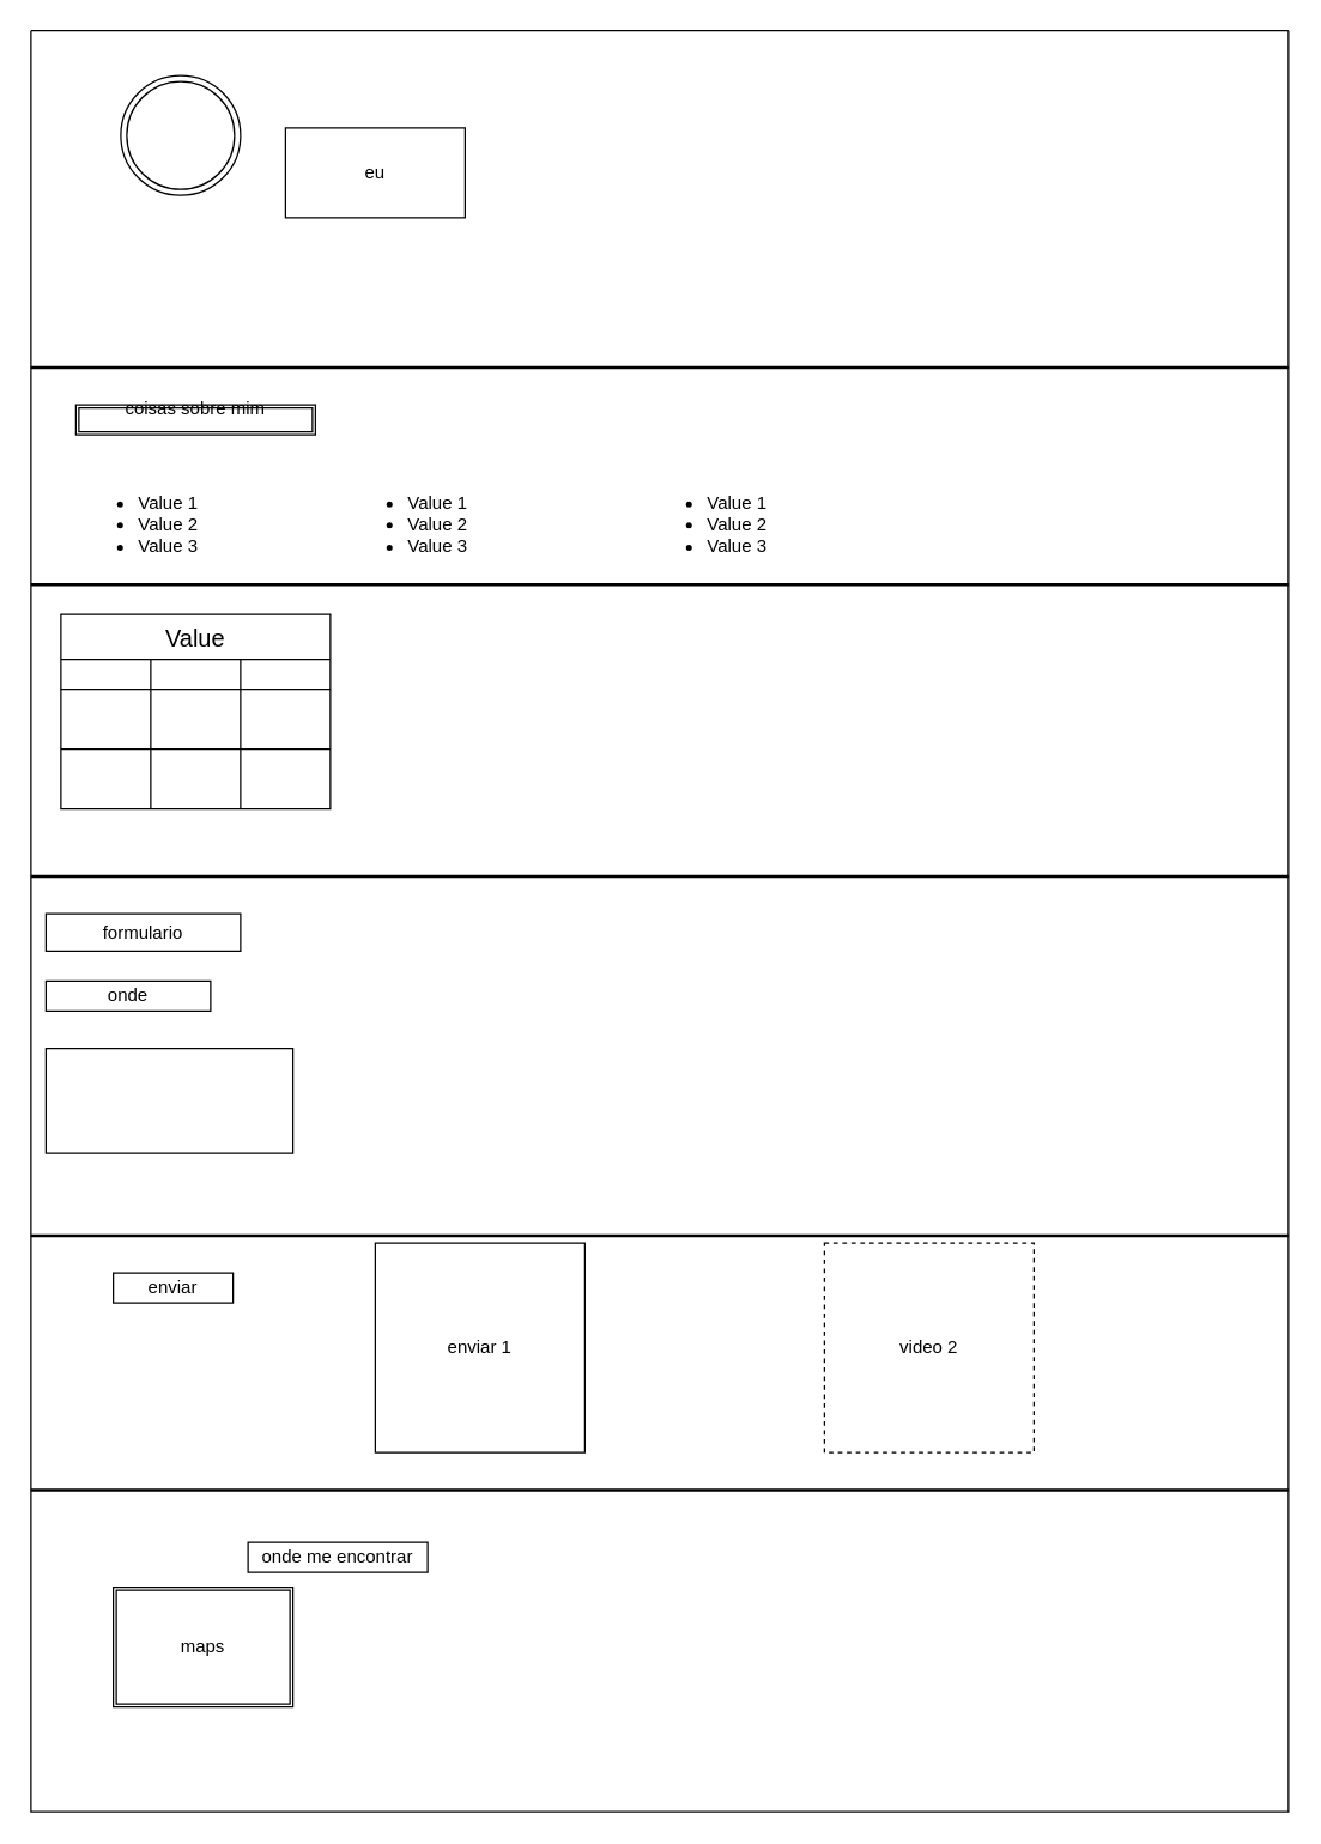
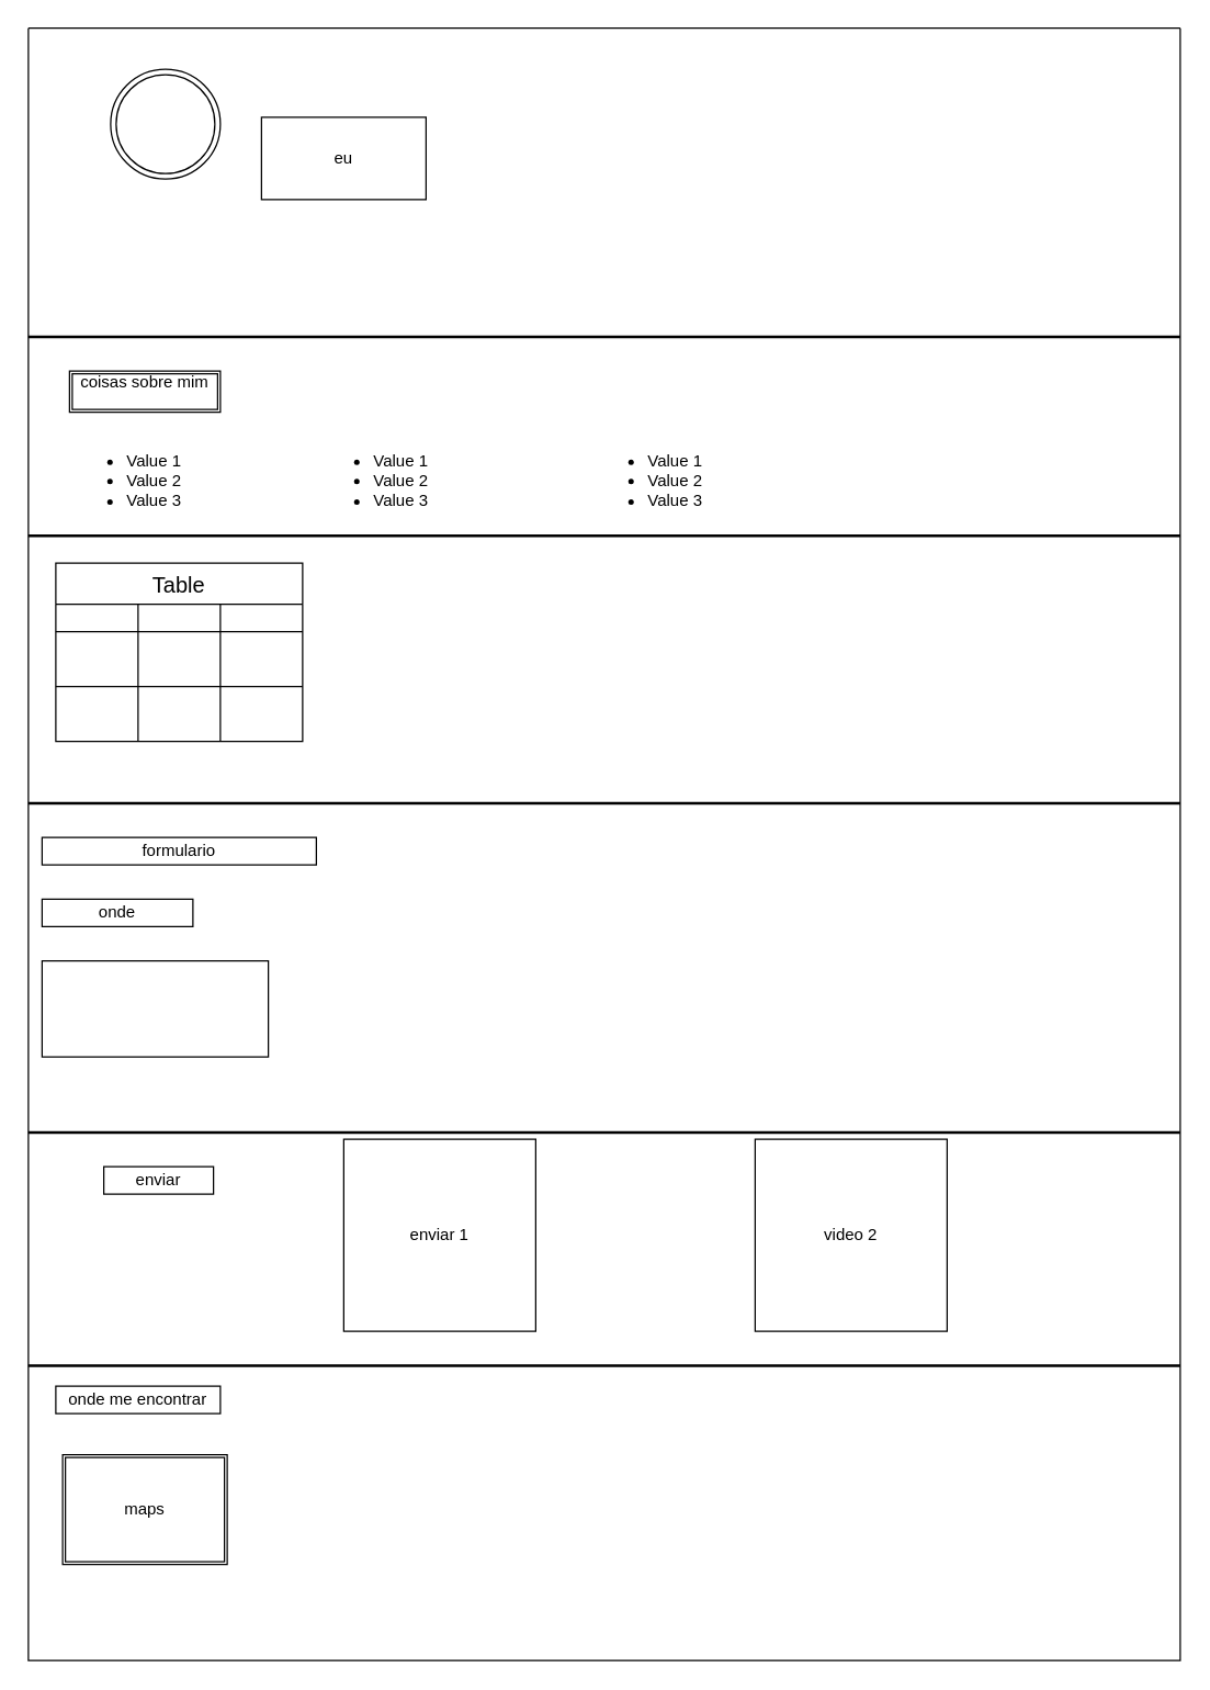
- <mxCell id="5" value="coisas sobre mim&lt;div&gt;&lt;br&gt;&lt;/div&gt;" style="shape=ext;double=1;rounded=0;whiteSpace=wrap;html=1;" vertex="1" parent="2"><mxGeometry x="30" y="250" width="160" height="20" as="geometry" /></mxCell>
+ <mxCell id="5" value="coisas sobre mim&lt;div&gt;&lt;br&gt;&lt;/div&gt;" style="shape=ext;double=1;rounded=0;whiteSpace=wrap;html=1;" vertex="1" parent="2"><mxGeometry x="30" y="250" width="110" height="30" as="geometry" /></mxCell>
- <mxCell id="6" value="Value" style="shape=table;startSize=30;container=1;collapsible=0;childLayout=tableLayout;strokeColor=default;fontSize=16;" vertex="1" parent="2"><mxGeometry x="20" y="390" width="180" height="130" as="geometry" /></mxCell>
+ <mxCell id="6" value="Table" style="shape=table;startSize=30;container=1;collapsible=0;childLayout=tableLayout;strokeColor=default;fontSize=16;" vertex="1" parent="2"><mxGeometry x="20" y="390" width="180" height="130" as="geometry" /></mxCell>
- <mxCell id="22" value="formulario" style="rounded=0;whiteSpace=wrap;html=1;" vertex="1" parent="2"><mxGeometry x="10" y="590" width="130" height="25" as="geometry" /></mxCell>
+ <mxCell id="22" value="formulario" style="rounded=0;whiteSpace=wrap;html=1;" vertex="1" parent="2"><mxGeometry x="10" y="590" width="200" height="20" as="geometry" /></mxCell>
- <mxCell id="28" value="video 2" style="whiteSpace=wrap;html=1;aspect=fixed;dashed=1;" vertex="1" parent="2"><mxGeometry x="530" y="810" width="140" height="140" as="geometry" /></mxCell>
+ <mxCell id="28" value="video 2" style="whiteSpace=wrap;html=1;aspect=fixed;" vertex="1" parent="2"><mxGeometry x="530" y="810" width="140" height="140" as="geometry" /></mxCell>
- <mxCell id="30" value="onde me encontrar" style="rounded=0;whiteSpace=wrap;html=1;" vertex="1" parent="2"><mxGeometry x="145" y="1010" width="120" height="20" as="geometry" /></mxCell>
+ <mxCell id="30" value="onde me encontrar" style="rounded=0;whiteSpace=wrap;html=1;" vertex="1" parent="2"><mxGeometry x="20" y="990" width="120" height="20" as="geometry" /></mxCell>
- <mxCell id="31" value="maps" style="shape=ext;double=1;rounded=0;whiteSpace=wrap;html=1;" vertex="1" parent="2"><mxGeometry x="55" y="1040" width="120" height="80" as="geometry" /></mxCell>
+ <mxCell id="31" value="maps" style="shape=ext;double=1;rounded=0;whiteSpace=wrap;html=1;" vertex="1" parent="2"><mxGeometry x="25" y="1040" width="120" height="80" as="geometry" /></mxCell>
